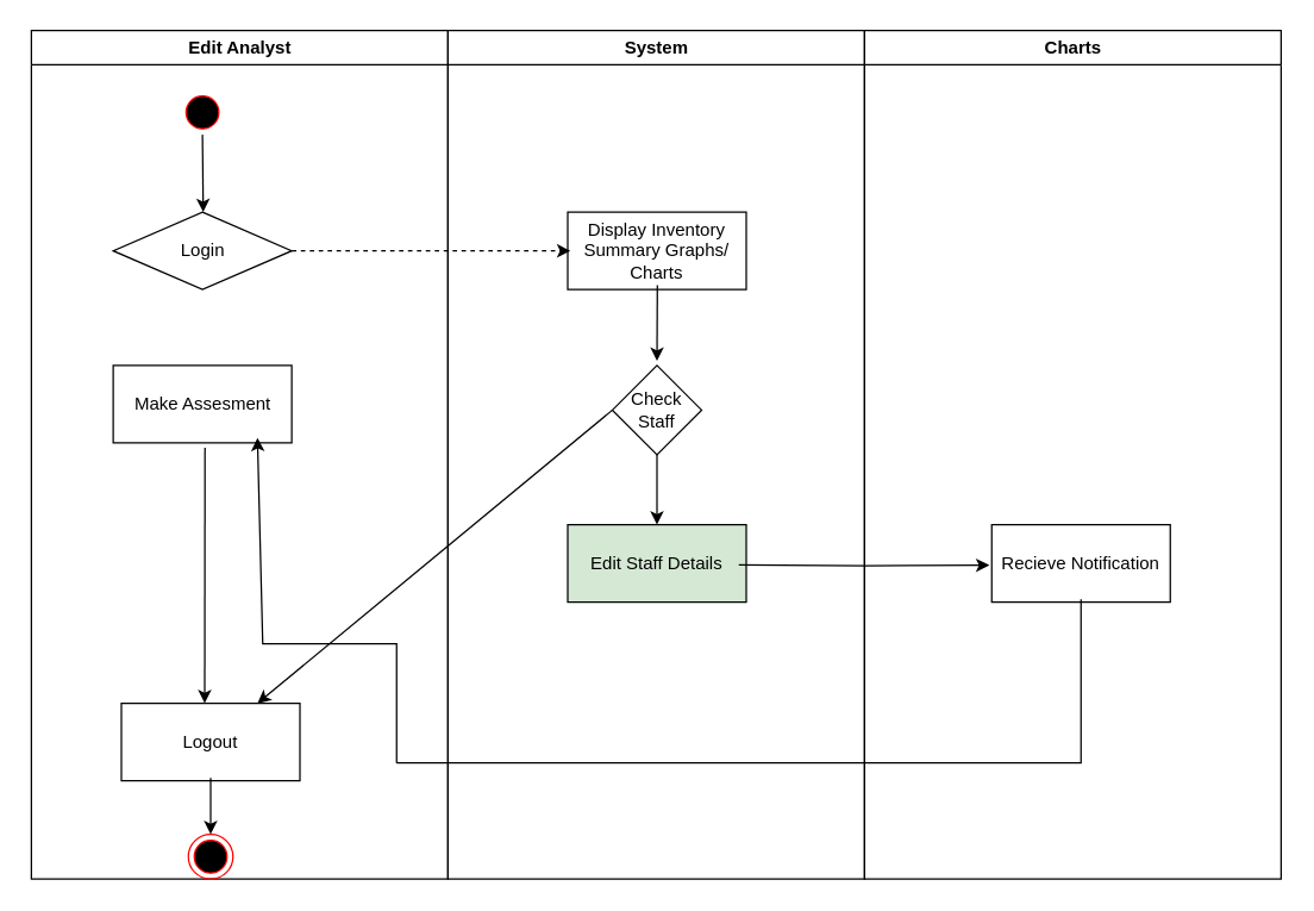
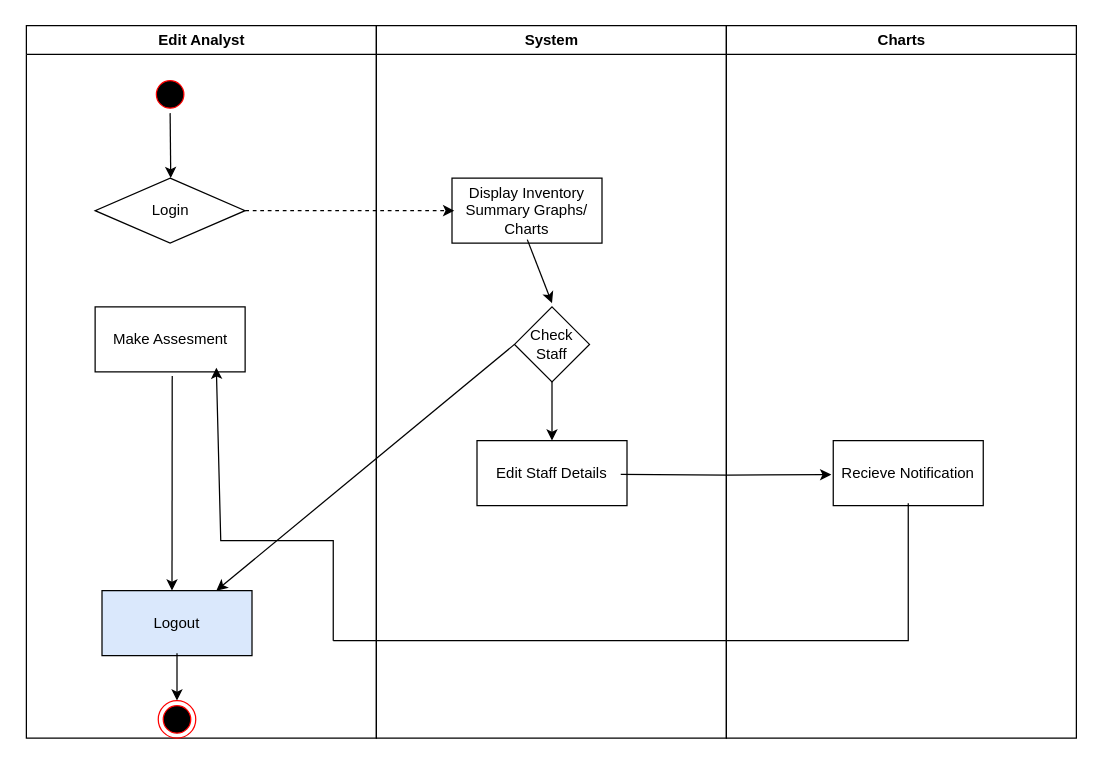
- <mxCell id="12" value="Display Inventory Summary Graphs/ Charts" style="rounded=0;whiteSpace=wrap;html=1;" vertex="1" parent="11"><mxGeometry x="80.5" y="122" width="120" height="52" as="geometry" /></mxCell>
+ <mxCell id="12" value="Display Inventory Summary Graphs/ Charts" style="rounded=0;whiteSpace=wrap;html=1;" vertex="1" parent="11"><mxGeometry x="60.5" y="122" width="120" height="52" as="geometry" /></mxCell>
- <mxCell id="13" value="Edit Staff Details" style="rounded=0;whiteSpace=wrap;html=1;fillColor=#d5e8d4;" vertex="1" parent="11"><mxGeometry x="80.5" y="332" width="120" height="52" as="geometry" /></mxCell>
+ <mxCell id="13" value="Edit Staff Details" style="rounded=0;whiteSpace=wrap;html=1;" vertex="1" parent="11"><mxGeometry x="80.5" y="332" width="120" height="52" as="geometry" /></mxCell>
- <mxCell id="7" value="Logout" style="rounded=0;whiteSpace=wrap;html=1;" vertex="1" parent="2"><mxGeometry x="60.5" y="452" width="120" height="52" as="geometry" /></mxCell>
+ <mxCell id="7" value="Logout" style="rounded=0;whiteSpace=wrap;html=1;fillColor=#dae8fc;" vertex="1" parent="2"><mxGeometry x="60.5" y="452" width="120" height="52" as="geometry" /></mxCell>
